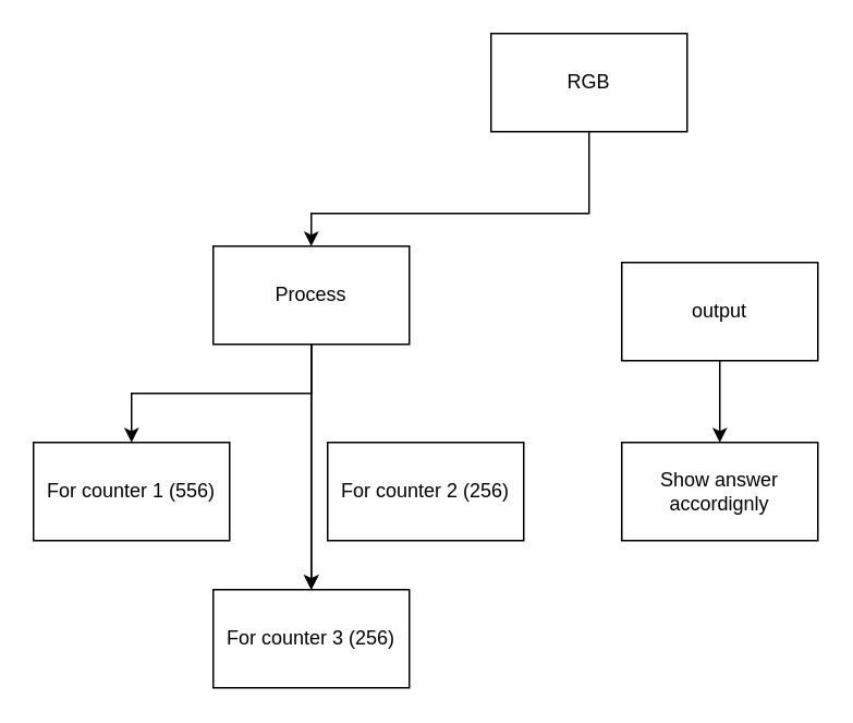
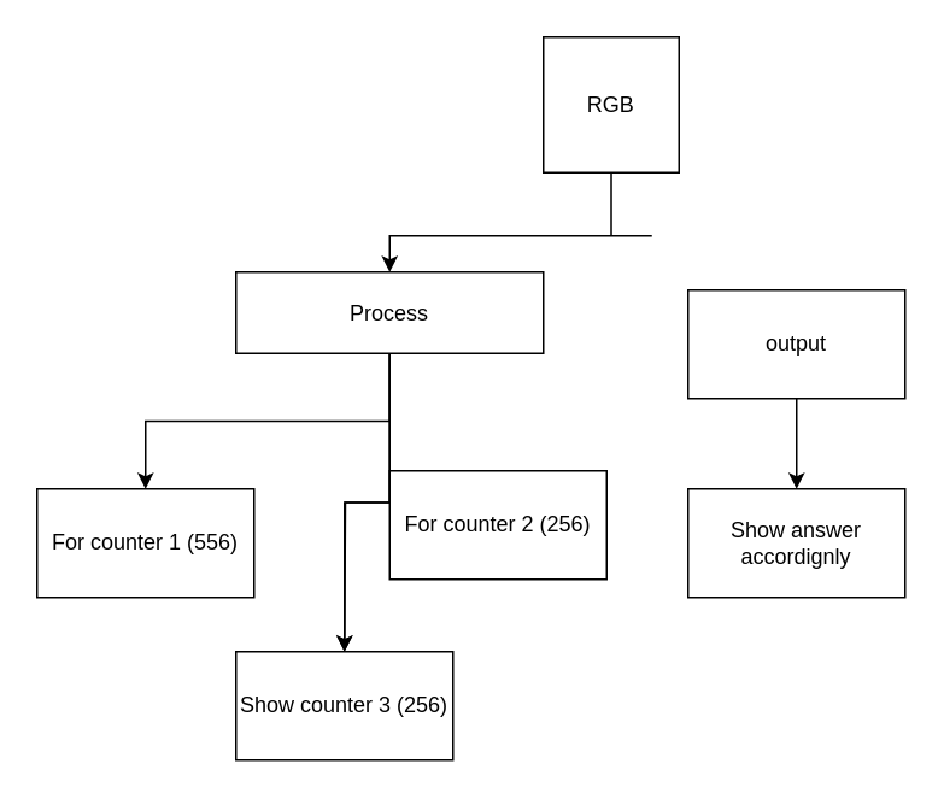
- <mxCell id="3" value="RGB" style="rounded=0;whiteSpace=wrap;html=1;" vertex="1" parent="1"><mxGeometry x="300" y="20" width="120" height="60" as="geometry" /></mxCell>
+ <mxCell id="3" value="RGB" style="rounded=0;whiteSpace=wrap;html=1;" vertex="1" parent="1"><mxGeometry x="300" y="20" width="75" height="75" as="geometry" /></mxCell>
- <mxCell id="7" value="Process" style="rounded=0;whiteSpace=wrap;html=1;" vertex="1" parent="1"><mxGeometry x="130" y="150" width="120" height="60" as="geometry" /></mxCell>
+ <mxCell id="7" value="Process" style="rounded=0;whiteSpace=wrap;html=1;" vertex="1" parent="1"><mxGeometry x="130" y="150" width="170" height="45" as="geometry" /></mxCell>
- <mxCell id="12" value="For counter 2 (256)" style="rounded=0;whiteSpace=wrap;html=1;" vertex="1" parent="1"><mxGeometry x="200" y="270" width="120" height="60" as="geometry" /></mxCell>
+ <mxCell id="12" value="For counter 2 (256)" style="rounded=0;whiteSpace=wrap;html=1;" vertex="1" parent="1"><mxGeometry x="215" y="260" width="120" height="60" as="geometry" /></mxCell>
- <mxCell id="13" value="For counter 3 (256)" style="rounded=0;whiteSpace=wrap;html=1;" vertex="1" parent="1"><mxGeometry x="130" y="360" width="120" height="60" as="geometry" /></mxCell>
+ <mxCell id="13" value="Show counter 3 (256)" style="rounded=0;whiteSpace=wrap;html=1;" vertex="1" parent="1"><mxGeometry x="130" y="360" width="120" height="60" as="geometry" /></mxCell>
